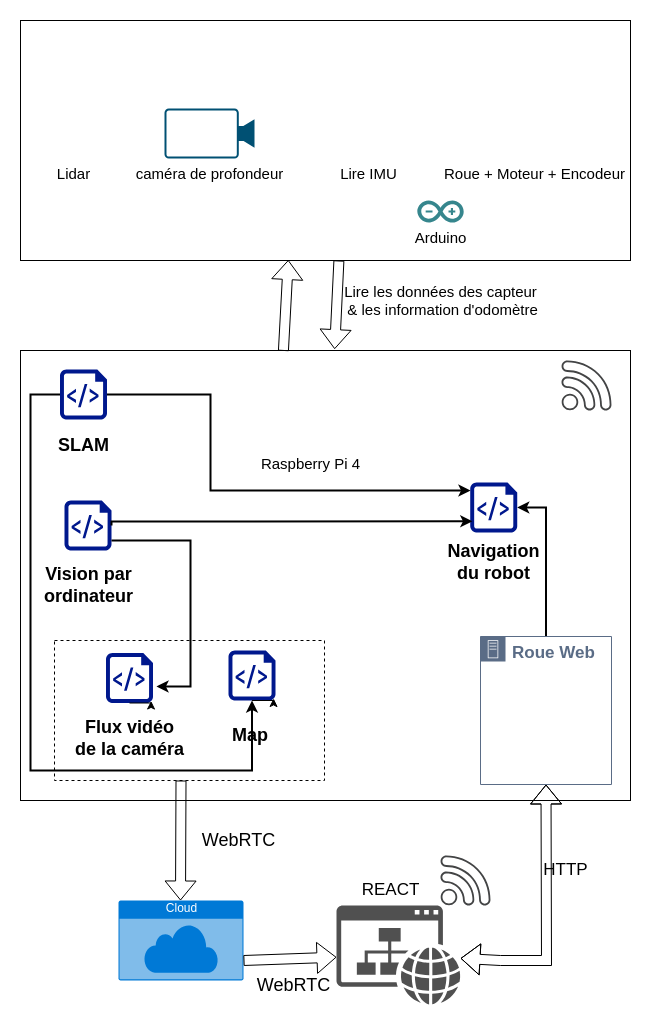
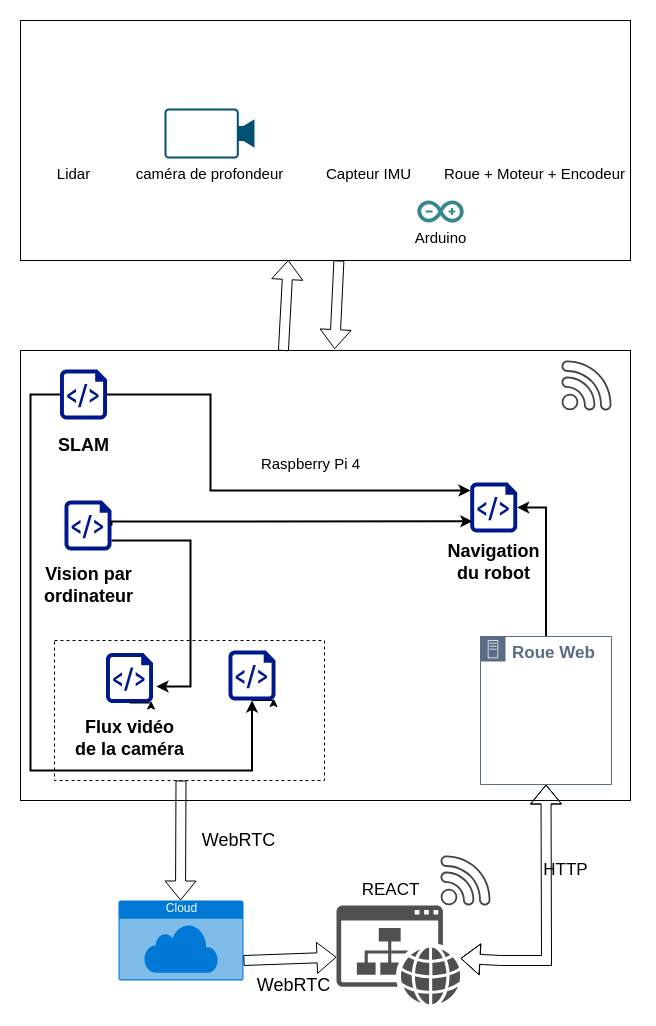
- <mxCell id="17" value="&lt;font style=&quot;font-size: 15px;&quot;&gt;Lire IMU&lt;/font&gt;" style="text;html=1;align=center;verticalAlign=middle;resizable=0;points=[];autosize=1;strokeColor=none;fillColor=none;" vertex="1" parent="15"><mxGeometry x="-10" y="30" width="110" height="30" as="geometry" /></mxCell>
+ <mxCell id="17" value="&lt;font style=&quot;font-size: 15px;&quot;&gt;Capteur IMU&lt;/font&gt;" style="text;html=1;align=center;verticalAlign=middle;resizable=0;points=[];autosize=1;strokeColor=none;fillColor=none;" vertex="1" parent="15"><mxGeometry x="-10" y="30" width="110" height="30" as="geometry" /></mxCell>
- <mxCell id="22" value="Lire les données des capteur&lt;br style=&quot;font-size: 15px;&quot;&gt;&amp;nbsp;&amp;amp; les information d'odomètre" style="text;html=1;align=center;verticalAlign=middle;resizable=0;points=[];autosize=1;strokeColor=none;fillColor=none;fontSize=15;" vertex="1" parent="1"><mxGeometry x="330" y="275" width="220" height="50" as="geometry" /></mxCell>
- <mxCell id="46" value="&lt;font size=&quot;4&quot;&gt;&lt;b&gt;Map&amp;nbsp;&lt;/b&gt;&lt;/font&gt;" style="text;html=1;align=center;verticalAlign=middle;resizable=0;points=[];autosize=1;strokeColor=none;fillColor=none;" vertex="1" parent="44"><mxGeometry x="37.5" y="70" width="60" height="30" as="geometry" /></mxCell>
